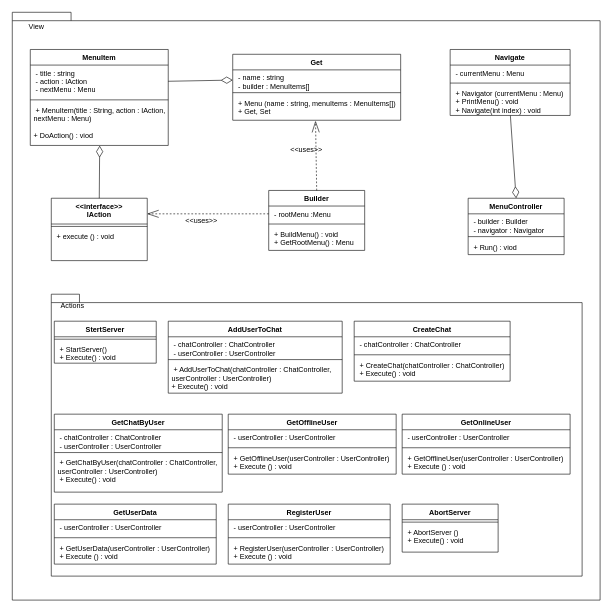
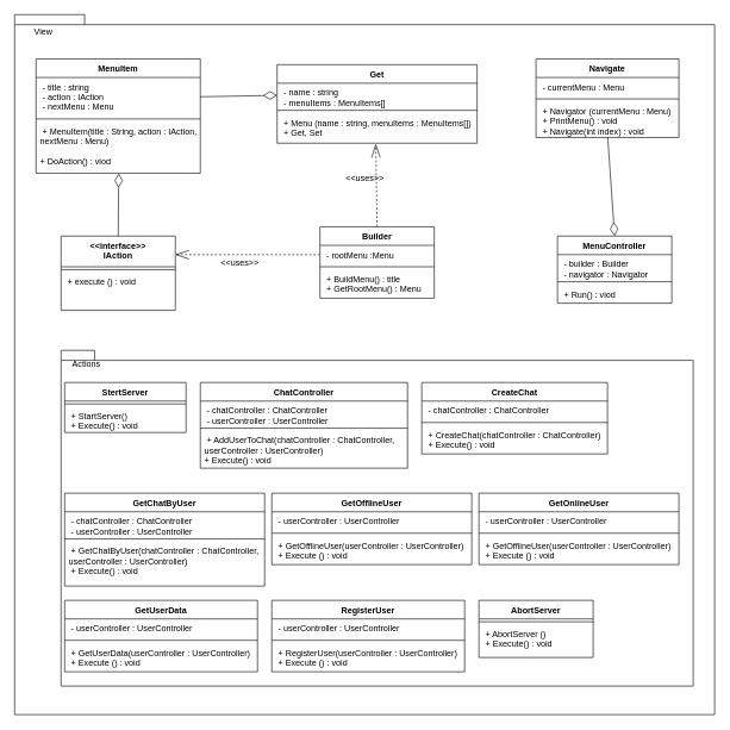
- <mxCell id="13" value=" - name : string&#10; - builder : MenuItems[]&#10;" style="text;strokeColor=none;fillColor=none;align=left;verticalAlign=top;spacingLeft=4;spacingRight=4;overflow=hidden;rotatable=0;points=[[0,0.5],[1,0.5]];portConstraint=eastwest;" vertex="1" parent="12"><mxGeometry y="26" width="280" height="34" as="geometry" /></mxCell>
+ <mxCell id="13" value=" - name : string&#10; - menuItems : MenuItems[]&#10;" style="text;strokeColor=none;fillColor=none;align=left;verticalAlign=top;spacingLeft=4;spacingRight=4;overflow=hidden;rotatable=0;points=[[0,0.5],[1,0.5]];portConstraint=eastwest;" vertex="1" parent="12"><mxGeometry y="26" width="280" height="34" as="geometry" /></mxCell>
- <mxCell id="19" value=" + BuildMenu() : void&#10; + GetRootMenu() : Menu&#10;" style="text;strokeColor=none;fillColor=none;align=left;verticalAlign=top;spacingLeft=4;spacingRight=4;overflow=hidden;rotatable=0;points=[[0,0.5],[1,0.5]];portConstraint=eastwest;" vertex="1" parent="16"><mxGeometry y="60" width="160" height="40" as="geometry" /></mxCell>
+ <mxCell id="19" value=" + BuildMenu() : title&#10; + GetRootMenu() : Menu&#10;" style="text;strokeColor=none;fillColor=none;align=left;verticalAlign=top;spacingLeft=4;spacingRight=4;overflow=hidden;rotatable=0;points=[[0,0.5],[1,0.5]];portConstraint=eastwest;" vertex="1" parent="16"><mxGeometry y="60" width="160" height="40" as="geometry" /></mxCell>
- <mxCell id="39" value="AddUserToChat" style="swimlane;fontStyle=1;align=center;verticalAlign=top;childLayout=stackLayout;horizontal=1;startSize=26;horizontalStack=0;resizeParent=1;resizeParentMax=0;resizeLast=0;collapsible=1;marginBottom=0;" vertex="1" parent="1"><mxGeometry x="280" y="535" width="290" height="120" as="geometry" /></mxCell>
+ <mxCell id="39" value="ChatController" style="swimlane;fontStyle=1;align=center;verticalAlign=top;childLayout=stackLayout;horizontal=1;startSize=26;horizontalStack=0;resizeParent=1;resizeParentMax=0;resizeLast=0;collapsible=1;marginBottom=0;" vertex="1" parent="1"><mxGeometry x="280" y="535" width="290" height="120" as="geometry" /></mxCell>
